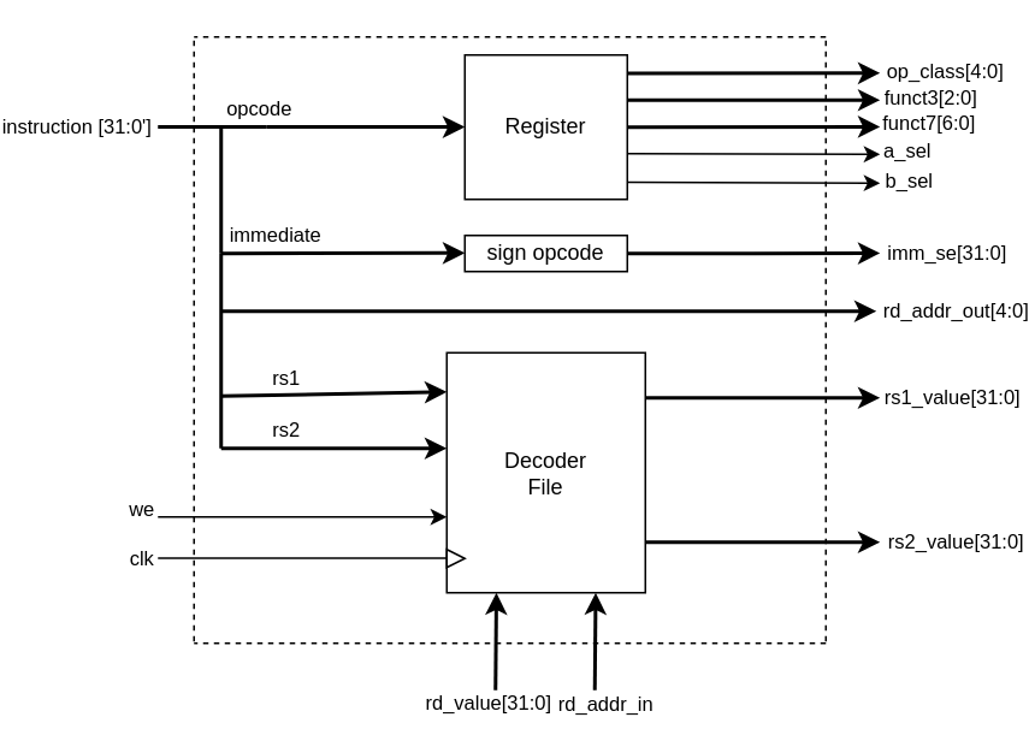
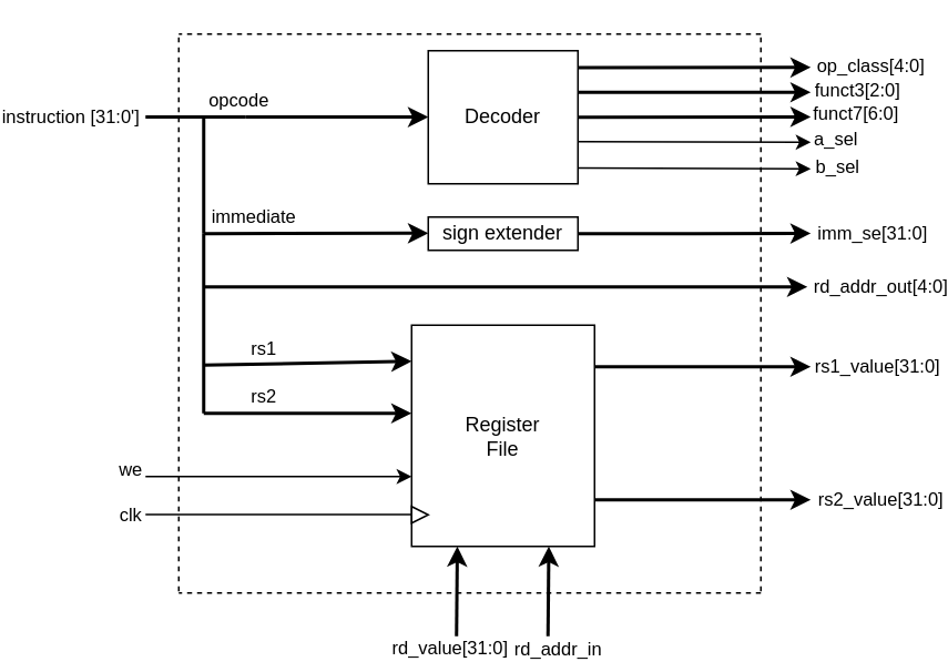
- <mxCell id="6" value="Register" style="rounded=0;whiteSpace=wrap;html=1;" parent="1" vertex="1"><mxGeometry x="190" y="30" width="90" height="80" as="geometry" /></mxCell>
+ <mxCell id="6" value="Decoder" style="rounded=0;whiteSpace=wrap;html=1;" parent="1" vertex="1"><mxGeometry x="190" y="30" width="90" height="80" as="geometry" /></mxCell>
- <mxCell id="3" value="sign opcode" style="rounded=0;whiteSpace=wrap;html=1;" parent="1" vertex="1"><mxGeometry x="190" y="130" width="90" height="20" as="geometry" /></mxCell>
+ <mxCell id="3" value="sign extender" style="rounded=0;whiteSpace=wrap;html=1;" parent="1" vertex="1"><mxGeometry x="190" y="130" width="90" height="20" as="geometry" /></mxCell>
- <mxCell id="2" value="&lt;div&gt;Decoder&lt;/div&gt;&lt;div&gt;File&lt;/div&gt;" style="rounded=0;whiteSpace=wrap;html=1;" parent="1" vertex="1"><mxGeometry x="180" y="195" width="110" height="133" as="geometry" /></mxCell>
+ <mxCell id="2" value="&lt;div&gt;Register&lt;/div&gt;&lt;div&gt;File&lt;/div&gt;" style="rounded=0;whiteSpace=wrap;html=1;" parent="1" vertex="1"><mxGeometry x="180" y="195" width="110" height="133" as="geometry" /></mxCell>
